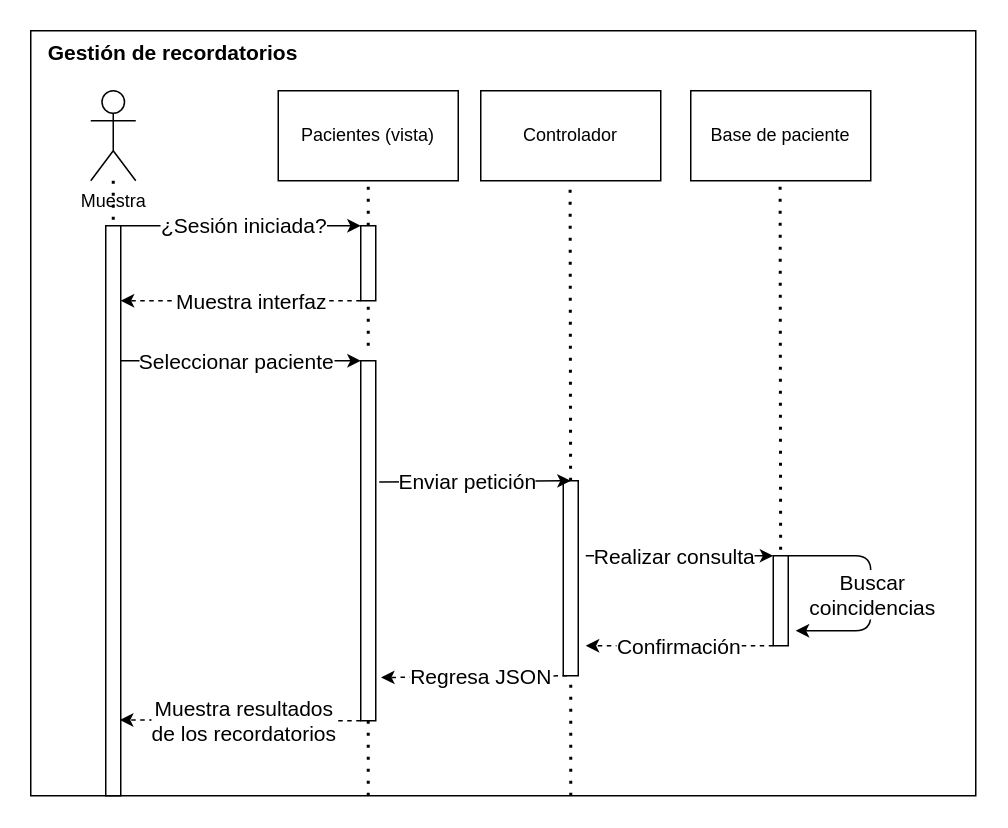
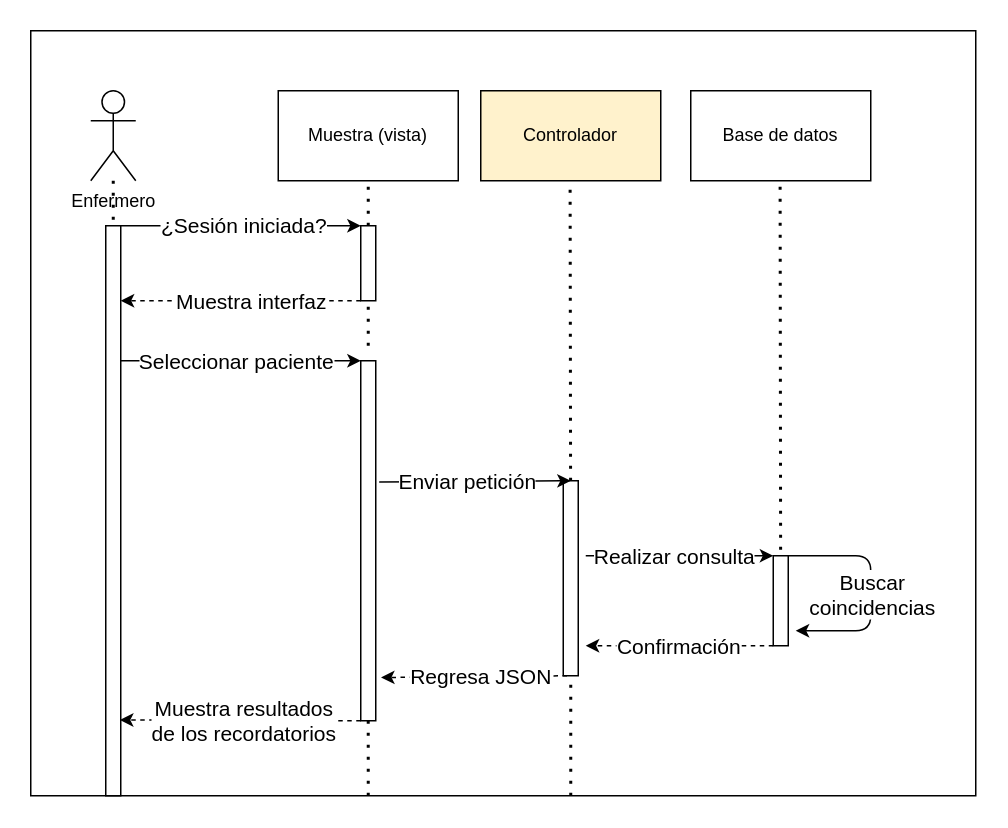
- <mxCell id="14" value="&lt;b&gt;&lt;font style=&quot;font-size: 14px;&quot;&gt;Gestión de recordatorios&lt;/font&gt;&lt;/b&gt;" style="text;html=1;strokeColor=none;fillColor=none;align=center;verticalAlign=middle;whiteSpace=wrap;rounded=0;" parent="1" vertex="1"><mxGeometry y="20" width="190" height="30" as="geometry" x="20" /></mxCell>
- <mxCell id="6" value="Pacientes (vista)" style="rounded=0;whiteSpace=wrap;html=1;" parent="1" vertex="1"><mxGeometry x="185" y="60" width="120" height="60" as="geometry" /></mxCell>
+ <mxCell id="6" value="Muestra (vista)" style="rounded=0;whiteSpace=wrap;html=1;" parent="1" vertex="1"><mxGeometry x="185" y="60" width="120" height="60" as="geometry" /></mxCell>
- <mxCell id="12" value="Controlador" style="rounded=0;whiteSpace=wrap;html=1;" parent="1" vertex="1"><mxGeometry x="320" y="60" width="120" height="60" as="geometry" /></mxCell>
+ <mxCell id="12" value="Controlador" style="rounded=0;whiteSpace=wrap;html=1;fillColor=#fff2cc;" parent="1" vertex="1"><mxGeometry x="320" y="60" width="120" height="60" as="geometry" /></mxCell>
- <mxCell id="13" value="Base de paciente" style="rounded=0;whiteSpace=wrap;html=1;" parent="1" vertex="1"><mxGeometry x="460" y="60" width="120" height="60" as="geometry" /></mxCell>
+ <mxCell id="13" value="Base de datos" style="rounded=0;whiteSpace=wrap;html=1;" parent="1" vertex="1"><mxGeometry x="460" y="60" width="120" height="60" as="geometry" /></mxCell>
- <mxCell id="5" value="Muestra" style="shape=umlActor;verticalLabelPosition=bottom;verticalAlign=top;html=1;outlineConnect=0;" parent="1" vertex="1"><mxGeometry x="60" y="60" width="30" height="60" as="geometry" /></mxCell>
+ <mxCell id="5" value="Enfermero" style="shape=umlActor;verticalLabelPosition=bottom;verticalAlign=top;html=1;outlineConnect=0;" parent="1" vertex="1"><mxGeometry x="60" y="60" width="30" height="60" as="geometry" /></mxCell>
